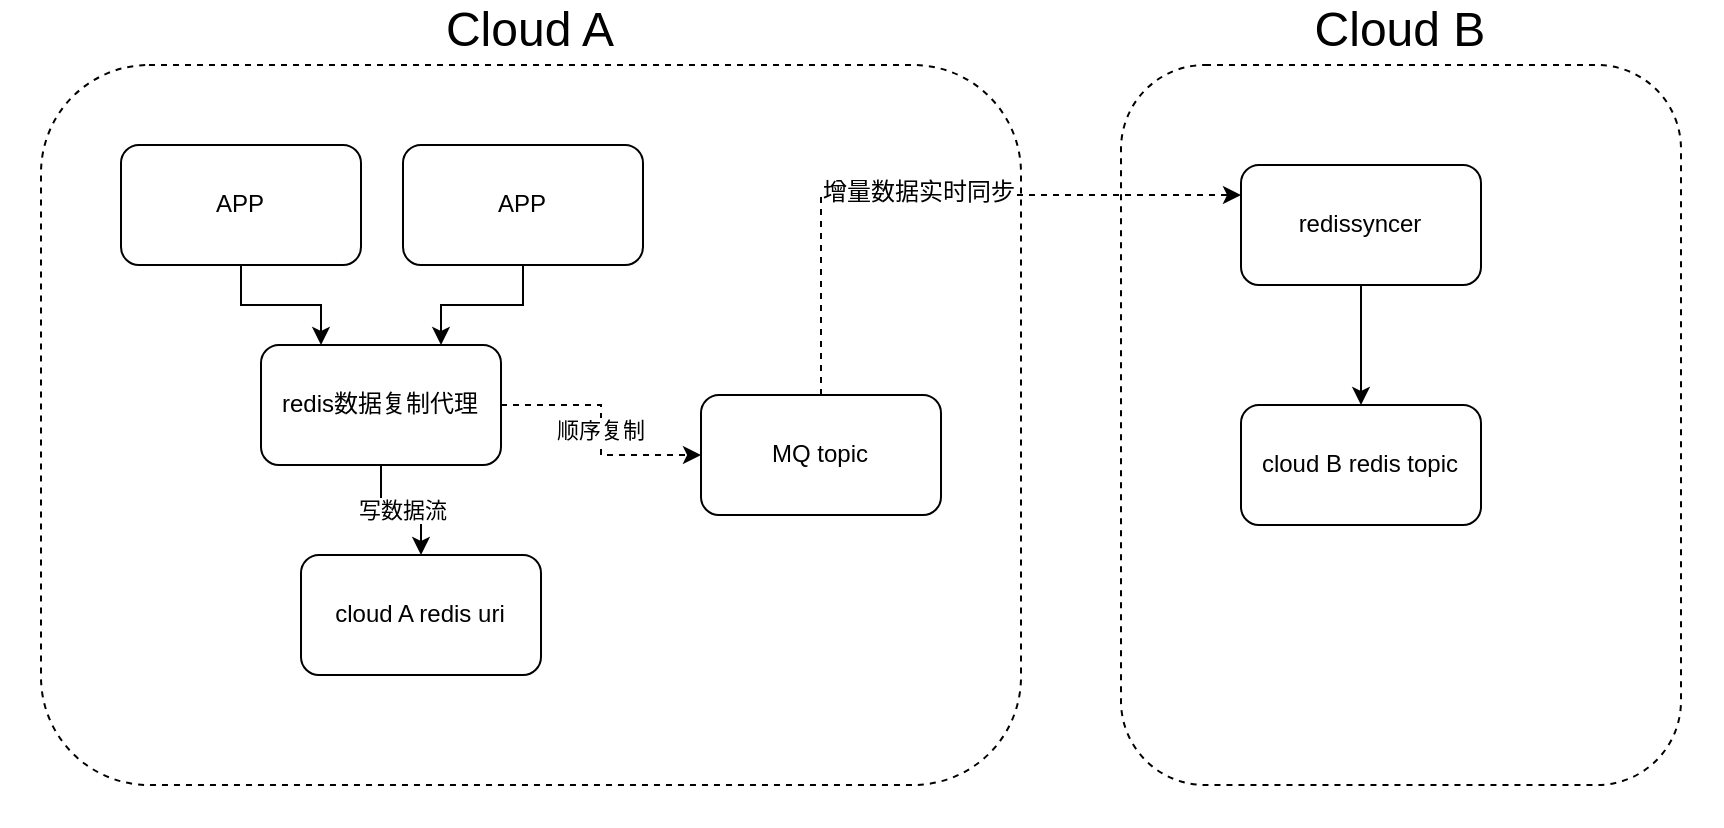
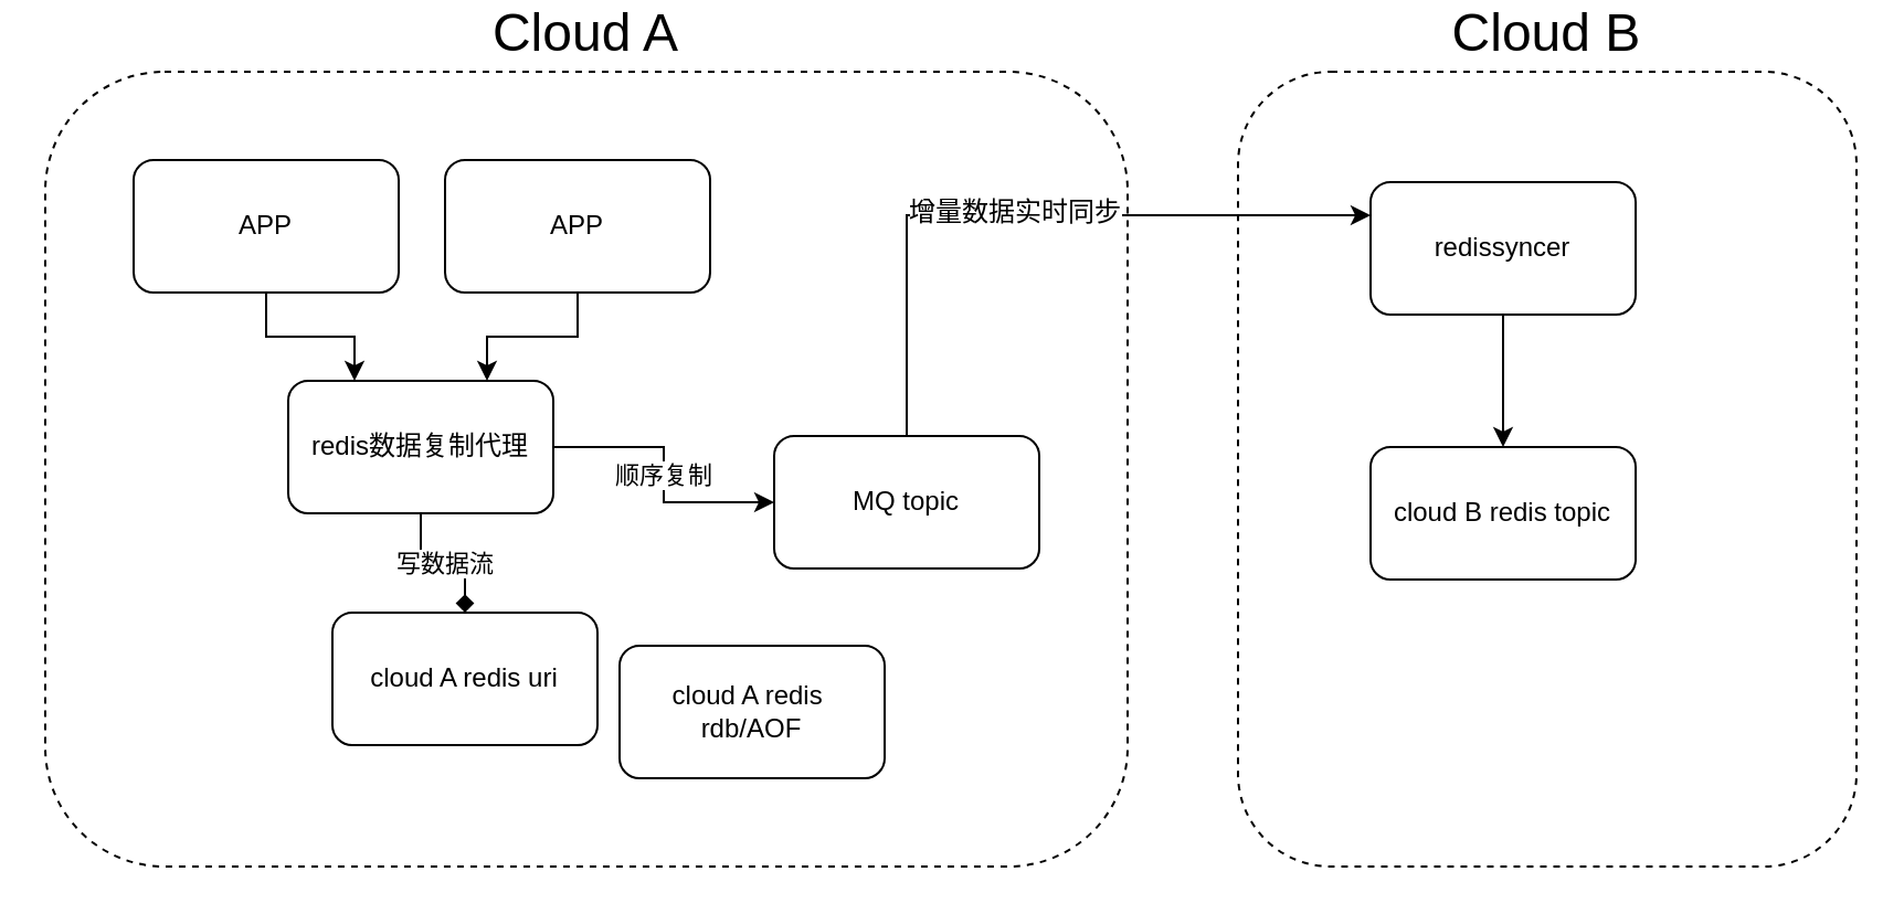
- <mxCell id="12" style="edgeStyle=orthogonalEdgeStyle;rounded=0;orthogonalLoop=1;jettySize=auto;html=1;exitX=0.5;exitY=0;exitDx=0;exitDy=0;dashed=1;entryX=0;entryY=0.25;entryDx=0;entryDy=0;" edge="1" parent="1" source="14" target="17"><mxGeometry relative="1" as="geometry" /></mxCell>
+ <mxCell id="12" style="edgeStyle=orthogonalEdgeStyle;rounded=0;orthogonalLoop=1;jettySize=auto;html=1;exitX=0.5;exitY=0;exitDx=0;exitDy=0;dashed=0;entryX=0;entryY=0.25;entryDx=0;entryDy=0;" edge="1" parent="1" source="14" target="17"><mxGeometry relative="1" as="geometry" /></mxCell>
- <mxCell id="8" value="顺序复制" style="edgeStyle=orthogonalEdgeStyle;rounded=0;orthogonalLoop=1;jettySize=auto;html=1;exitX=1;exitY=0.5;exitDx=0;exitDy=0;dashed=1;" edge="1" parent="1" source="9" target="14"><mxGeometry relative="1" as="geometry" /></mxCell>
+ <mxCell id="8" value="顺序复制" style="edgeStyle=orthogonalEdgeStyle;rounded=0;orthogonalLoop=1;jettySize=auto;html=1;exitX=1;exitY=0.5;exitDx=0;exitDy=0;dashed=0;" edge="1" parent="1" source="9" target="14"><mxGeometry relative="1" as="geometry" /></mxCell>
- <mxCell id="7" value="写数据流" style="edgeStyle=orthogonalEdgeStyle;rounded=0;orthogonalLoop=1;jettySize=auto;html=1;exitX=0.5;exitY=1;exitDx=0;exitDy=0;entryX=0.5;entryY=0;entryDx=0;entryDy=0;" edge="1" parent="1" source="9" target="10"><mxGeometry relative="1" as="geometry" /></mxCell>
+ <mxCell id="7" value="写数据流" style="edgeStyle=orthogonalEdgeStyle;rounded=0;orthogonalLoop=1;jettySize=auto;html=1;exitX=0.5;exitY=1;exitDx=0;exitDy=0;entryX=0.5;entryY=0;entryDx=0;entryDy=0;endArrow=diamond;" edge="1" parent="1" source="9" target="10"><mxGeometry relative="1" as="geometry" /></mxCell>
+ <mxCell id="18" value="cloud A redis&amp;nbsp; rdb/AOF" style="rounded=1;whiteSpace=wrap;html=1;strokeColor=#000000;strokeWidth=1;fillColor=#ffffff;gradientColor=none;" vertex="1" parent="1"><mxGeometry x="280" y="280" width="120" height="60" as="geometry" /></mxCell>
